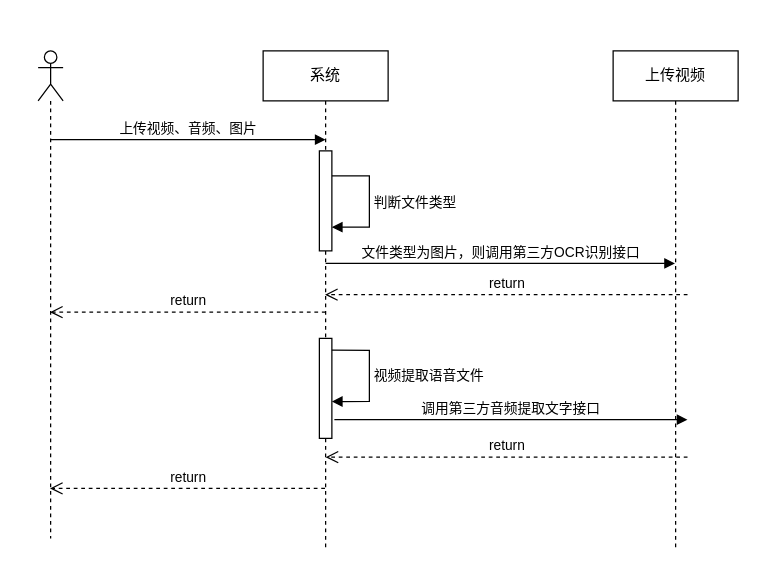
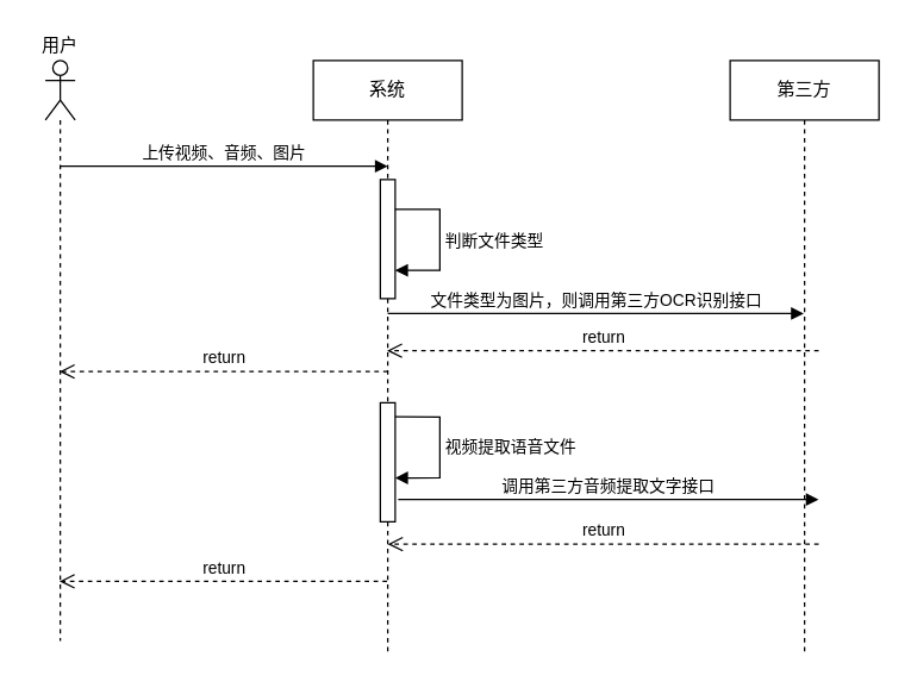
+ <mxCell id="16" value="用户" style="text;html=1;strokeColor=none;fillColor=none;align=center;verticalAlign=middle;whiteSpace=wrap;rounded=0;" vertex="1" parent="1"><mxGeometry x="20" y="20" width="40" height="20" as="geometry" /></mxCell>
- <mxCell id="7" value="上传视频" style="shape=umlLifeline;perimeter=lifelinePerimeter;whiteSpace=wrap;html=1;container=1;collapsible=0;recursiveResize=0;outlineConnect=0;" vertex="1" parent="1"><mxGeometry x="490" y="40" width="100" height="400" as="geometry" /></mxCell>
+ <mxCell id="7" value="第三方" style="shape=umlLifeline;perimeter=lifelinePerimeter;whiteSpace=wrap;html=1;container=1;collapsible=0;recursiveResize=0;outlineConnect=0;" vertex="1" parent="1"><mxGeometry x="490" y="40" width="100" height="400" as="geometry" /></mxCell>
